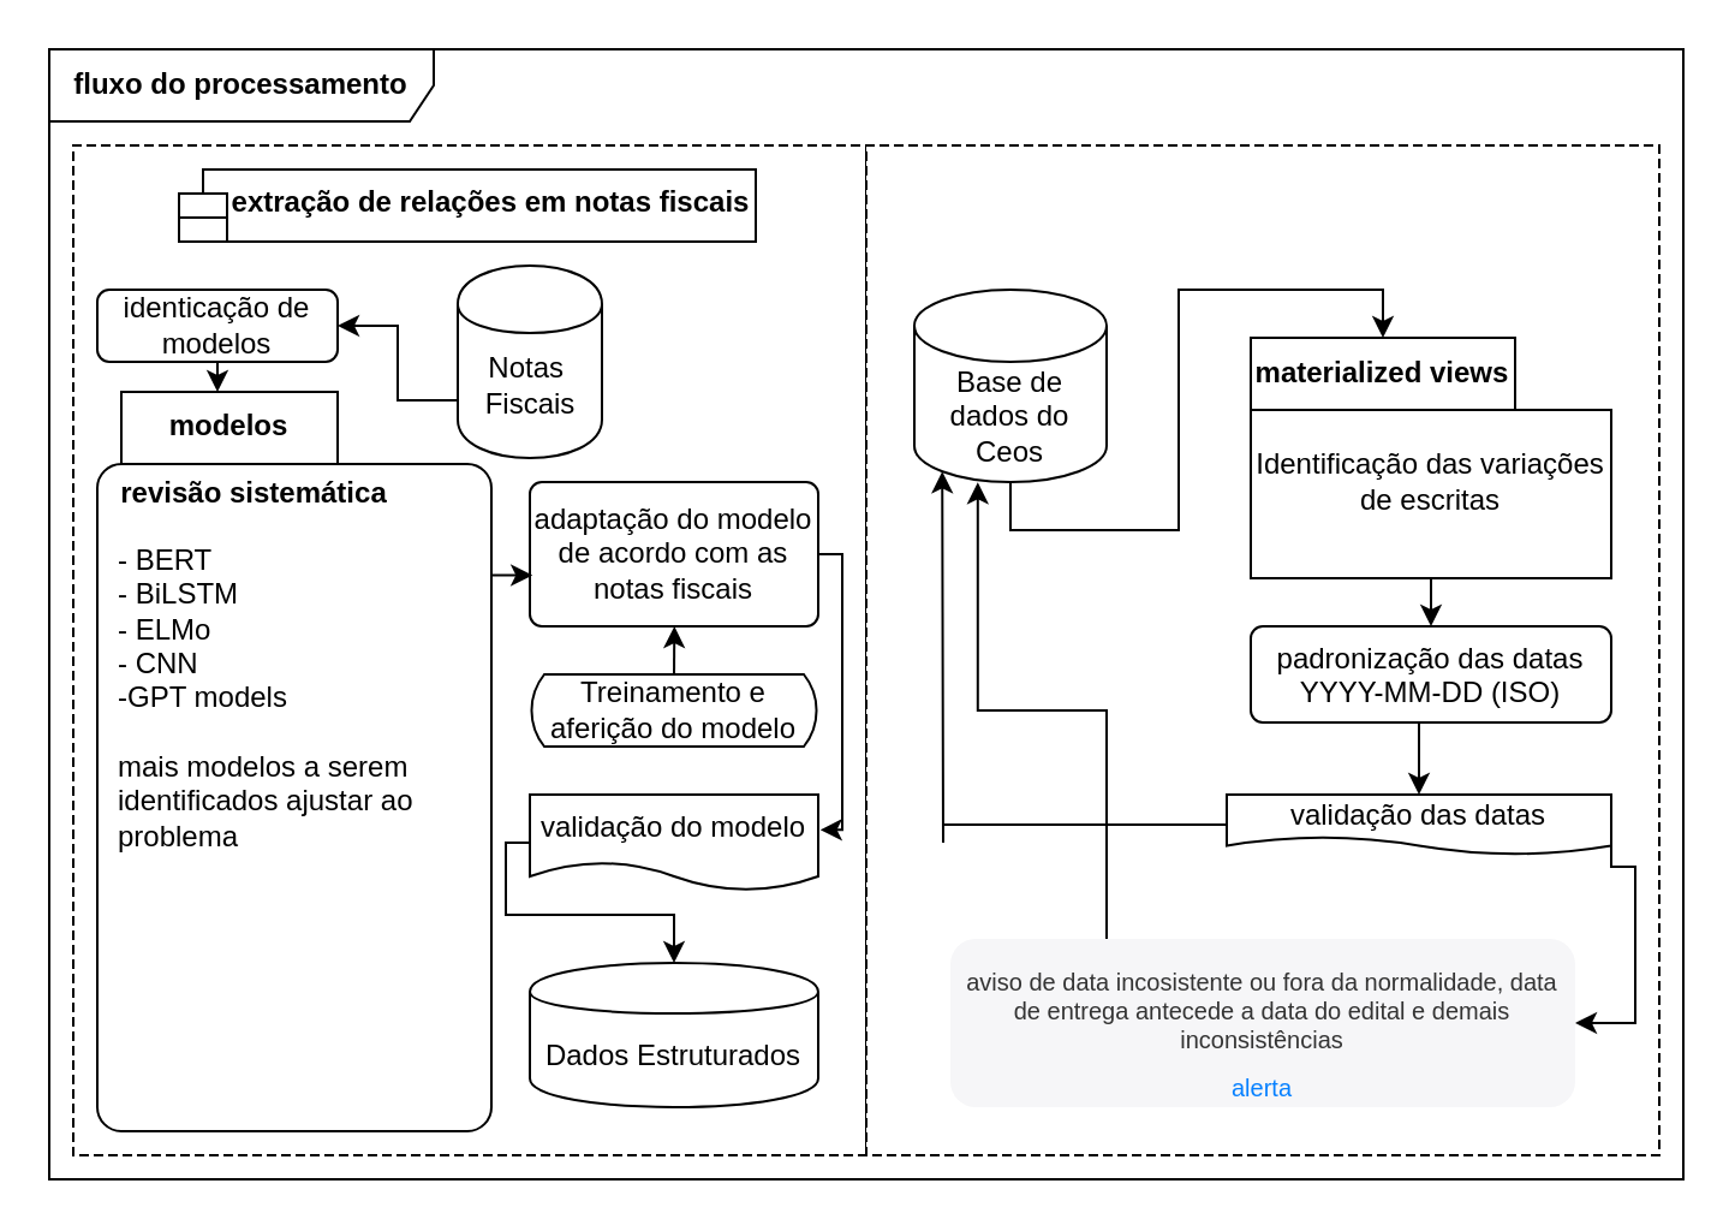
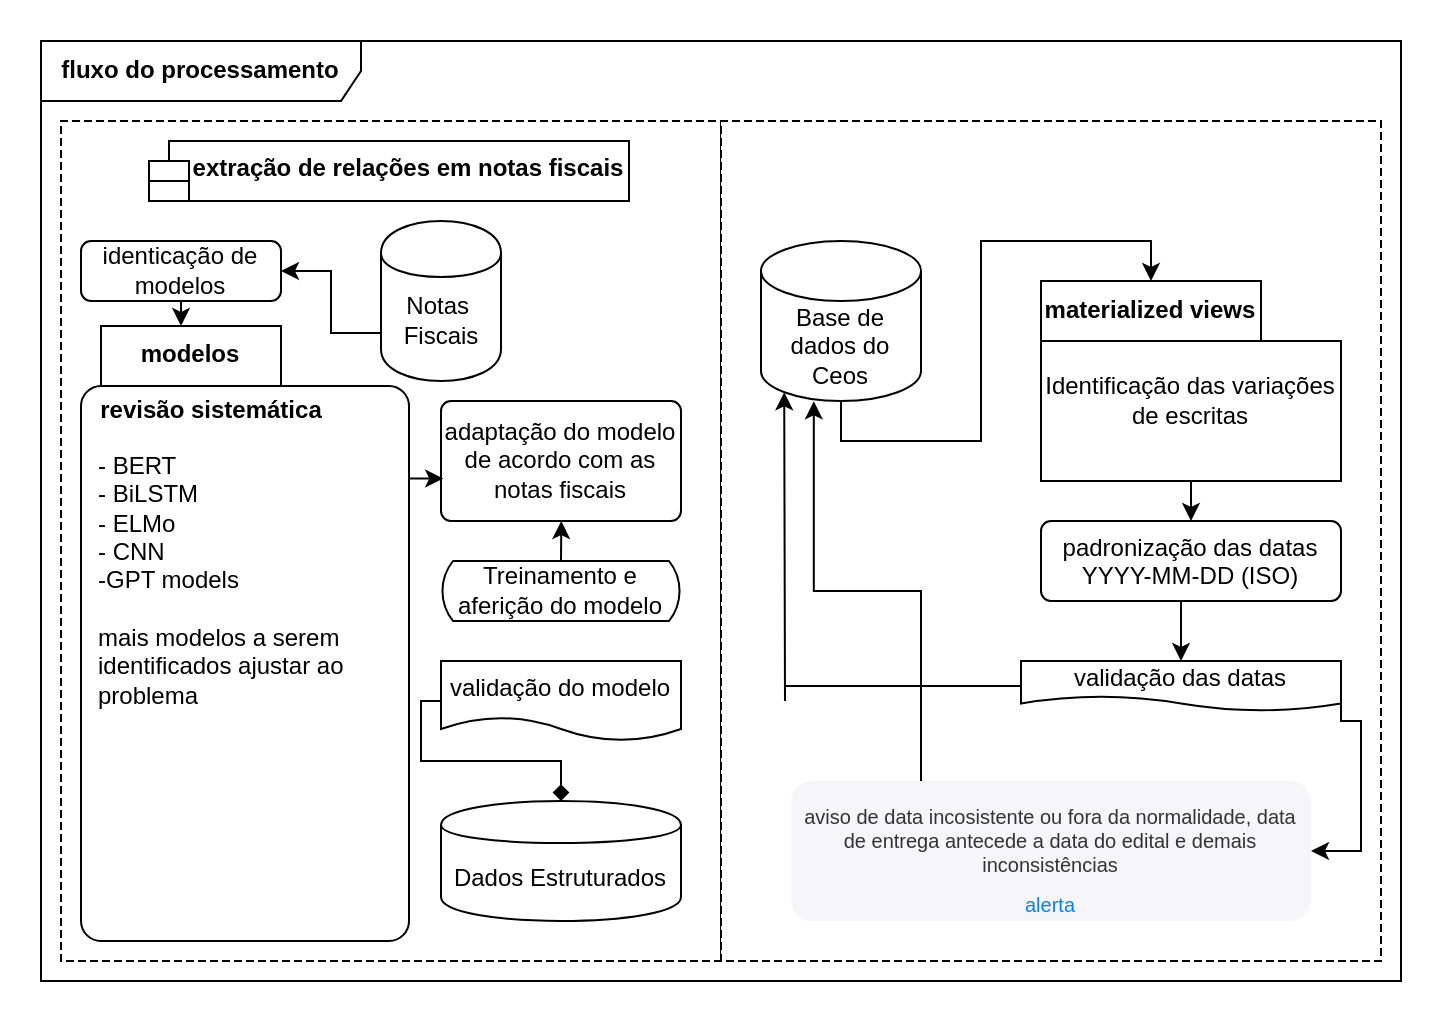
- <mxCell id="21" style="edgeStyle=orthogonalEdgeStyle;rounded=0;orthogonalLoop=1;jettySize=auto;html=1;exitX=1;exitY=0.5;exitDx=0;exitDy=0;entryX=-0.007;entryY=0.366;entryDx=0;entryDy=0;entryPerimeter=0;" edge="1" parent="2" source="14" target="20"><mxGeometry relative="1" as="geometry"><Array as="points"><mxPoint x="330" y="210" /><mxPoint x="330" y="325" /></Array></mxGeometry></mxCell>
- <mxCell id="19" style="edgeStyle=orthogonalEdgeStyle;rounded=0;orthogonalLoop=1;jettySize=auto;html=1;exitX=0;exitY=0.5;exitDx=0;exitDy=0;entryX=0.5;entryY=0;entryDx=0;entryDy=0;" edge="1" parent="2" source="20" target="18"><mxGeometry relative="1" as="geometry"><Array as="points"><mxPoint x="190" y="330" /><mxPoint x="190" y="360" /><mxPoint x="260" y="360" /></Array></mxGeometry></mxCell>
+ <mxCell id="19" style="edgeStyle=orthogonalEdgeStyle;rounded=0;orthogonalLoop=1;jettySize=auto;html=1;exitX=0;exitY=0.5;exitDx=0;exitDy=0;entryX=0.5;entryY=0;entryDx=0;entryDy=0;endArrow=diamond;" edge="1" parent="2" source="20" target="18"><mxGeometry relative="1" as="geometry"><Array as="points"><mxPoint x="190" y="330" /><mxPoint x="190" y="360" /><mxPoint x="260" y="360" /></Array></mxGeometry></mxCell>
